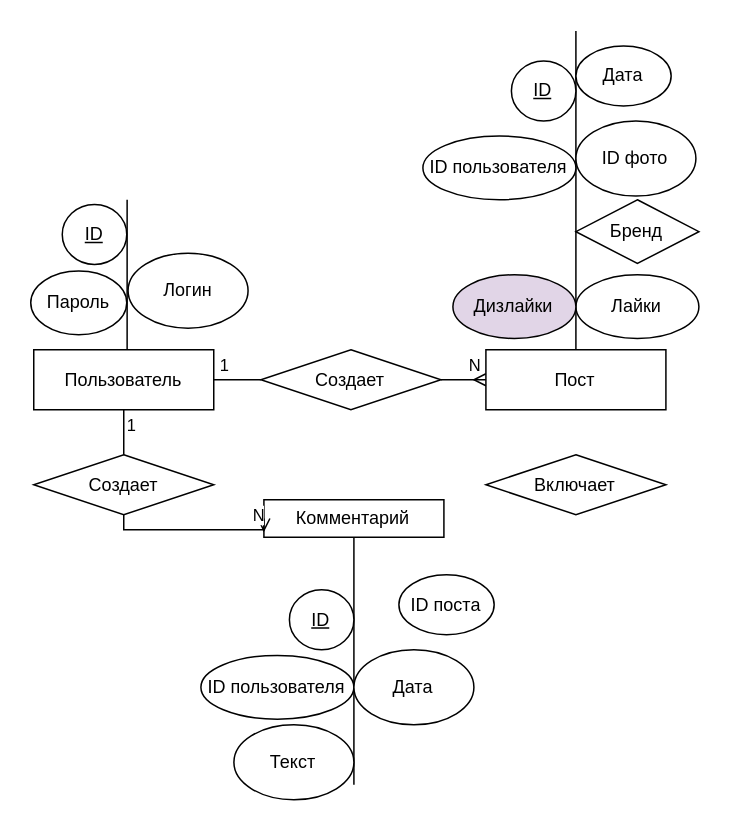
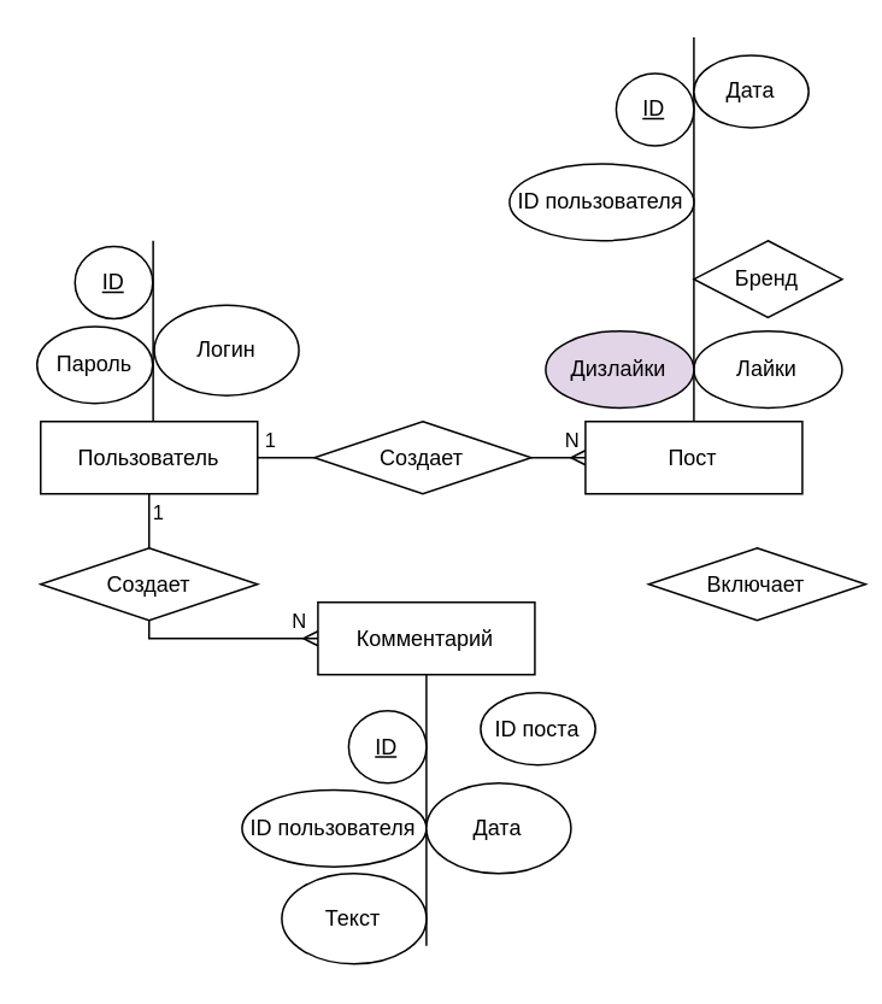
- <mxCell id="11" value="ID фото" style="ellipse;whiteSpace=wrap;html=1;align=center;" vertex="1" parent="1"><mxGeometry x="383.44" y="80" width="80" height="50" as="geometry" /></mxCell>
- <mxCell id="20" value="Включает" style="shape=rhombus;perimeter=rhombusPerimeter;whiteSpace=wrap;html=1;align=center;" vertex="1" parent="1"><mxGeometry x="323.44" y="302.5" width="120" height="40" as="geometry" /></mxCell>
+ <mxCell id="20" value="Включает" style="shape=rhombus;perimeter=rhombusPerimeter;whiteSpace=wrap;html=1;align=center;" vertex="1" parent="1"><mxGeometry x="358.44" y="302.5" width="120" height="40" as="geometry" /></mxCell>
- <mxCell id="14" value="Комментарий" style="whiteSpace=wrap;html=1;align=center;" vertex="1" parent="1"><mxGeometry x="175.44" y="332.5" width="120" height="25" as="geometry" /></mxCell>
+ <mxCell id="14" value="Комментарий" style="whiteSpace=wrap;html=1;align=center;" vertex="1" parent="1"><mxGeometry x="175.44" y="332.5" width="120" height="40" as="geometry" /></mxCell>
